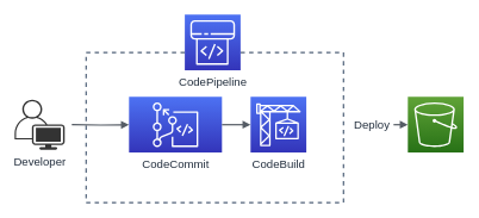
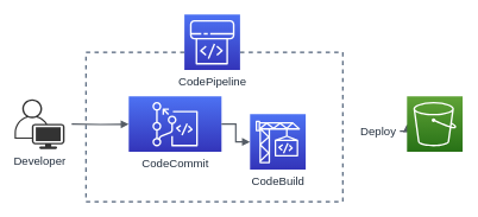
- <mxCell id="4" value="&lt;font style=&quot;font-size: 16px;&quot;&gt;CodeBuild&lt;/font&gt;" style="sketch=0;points=[[0,0,0],[0.25,0,0],[0.5,0,0],[0.75,0,0],[1,0,0],[0,1,0],[0.25,1,0],[0.5,1,0],[0.75,1,0],[1,1,0],[0,0.25,0],[0,0.5,0],[0,0.75,0],[1,0.25,0],[1,0.5,0],[1,0.75,0]];outlineConnect=0;fontColor=#232F3E;gradientColor=#4D72F3;gradientDirection=north;fillColor=#3334B9;strokeColor=#ffffff;dashed=0;verticalLabelPosition=bottom;verticalAlign=top;align=center;html=1;fontSize=12;fontStyle=0;aspect=fixed;shape=mxgraph.aws4.resourceIcon;resIcon=mxgraph.aws4.codebuild;" parent="1" vertex="1"><mxGeometry x="350" y="135" width="78" height="78" as="geometry" /></mxCell>
+ <mxCell id="4" value="&lt;font style=&quot;font-size: 16px;&quot;&gt;CodeBuild&lt;/font&gt;" style="sketch=0;points=[[0,0,0],[0.25,0,0],[0.5,0,0],[0.75,0,0],[1,0,0],[0,1,0],[0.25,1,0],[0.5,1,0],[0.75,1,0],[1,1,0],[0,0.25,0],[0,0.5,0],[0,0.75,0],[1,0.25,0],[1,0.5,0],[1,0.75,0]];outlineConnect=0;fontColor=#232F3E;gradientColor=#4D72F3;gradientDirection=north;fillColor=#3334B9;strokeColor=#ffffff;dashed=0;verticalLabelPosition=bottom;verticalAlign=top;align=center;html=1;fontSize=12;fontStyle=0;aspect=fixed;shape=mxgraph.aws4.resourceIcon;resIcon=mxgraph.aws4.codebuild;" parent="1" vertex="1"><mxGeometry x="350" y="160" width="78" height="78" as="geometry" /></mxCell>
- <mxCell id="10" value="Deploy" style="text;html=1;strokeColor=none;fillColor=none;align=center;verticalAlign=middle;whiteSpace=wrap;rounded=0;strokeWidth=2;fontSize=16;fontColor=#232F3E;" parent="1" vertex="1"><mxGeometry x="490" y="159" width="60" height="30" as="geometry" /></mxCell>
+ <mxCell id="10" value="Deploy" style="text;html=1;strokeColor=none;fillColor=none;align=center;verticalAlign=middle;whiteSpace=wrap;rounded=0;strokeWidth=2;fontSize=16;fontColor=#232F3E;" parent="1" vertex="1"><mxGeometry x="500" y="169" width="60" height="30" as="geometry" /></mxCell>
